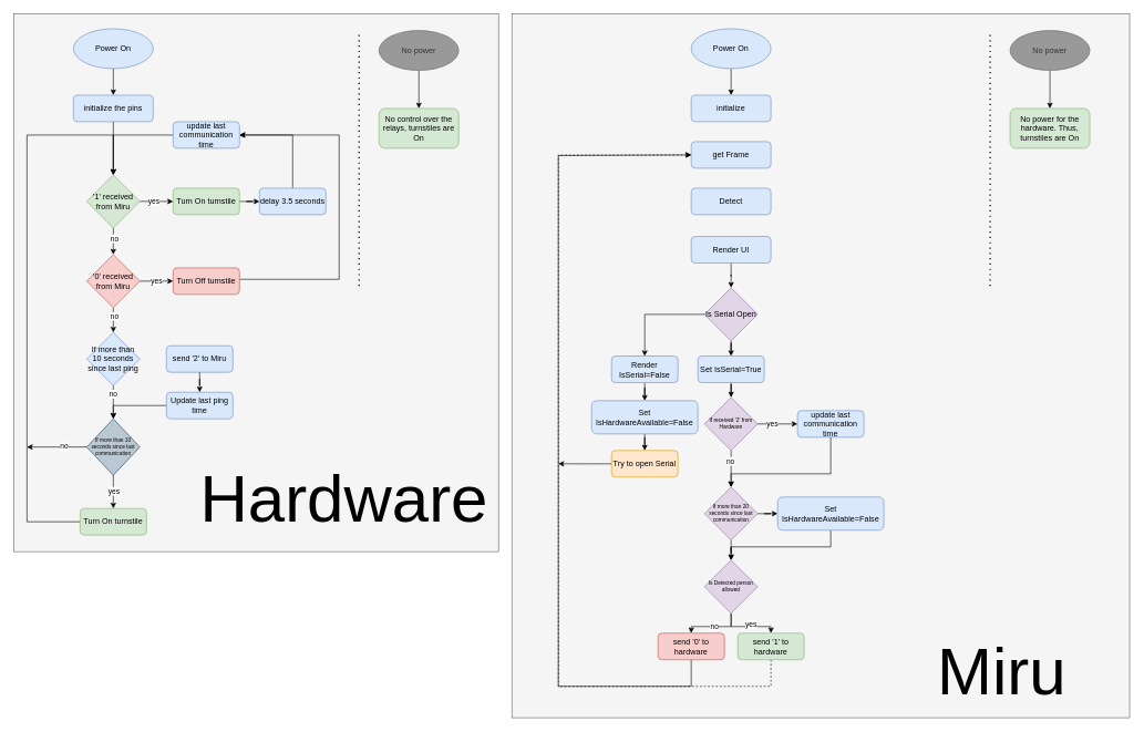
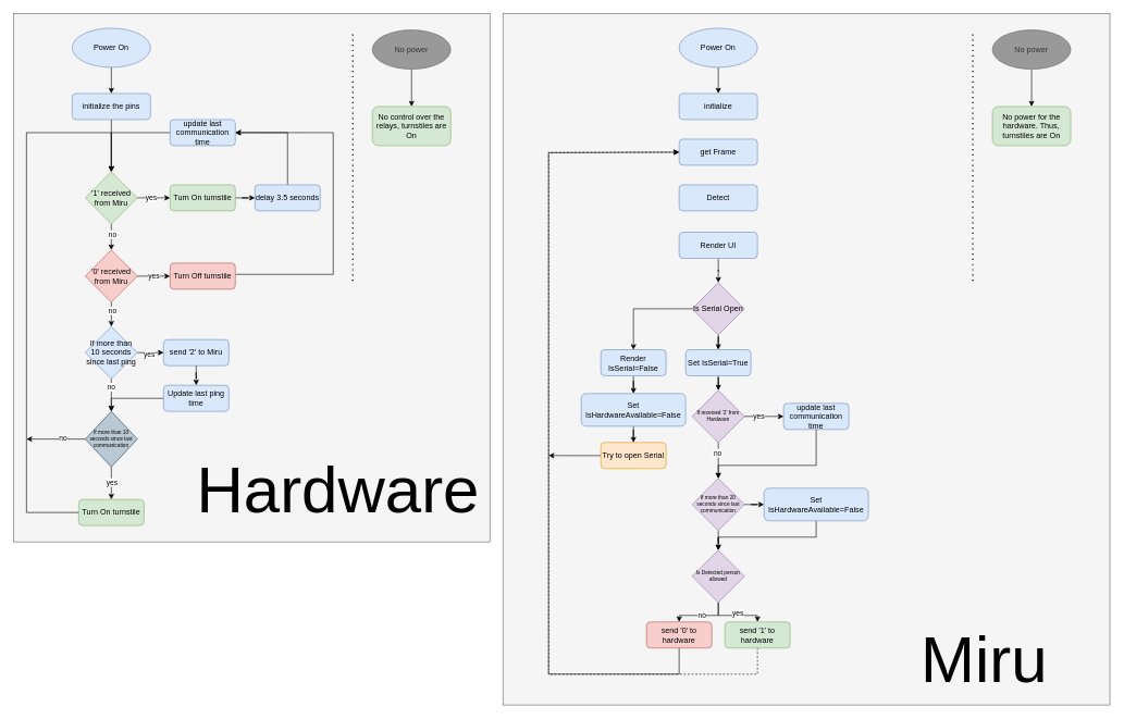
+ <mxCell id="40" style="edgeStyle=orthogonalEdgeStyle;rounded=0;orthogonalLoop=1;jettySize=auto;html=1;entryX=0;entryY=0.5;entryDx=0;entryDy=0;" edge="1" parent="1" source="44" target="45"><mxGeometry relative="1" as="geometry" /></mxCell>
+ <mxCell id="41" value="yes" style="edgeLabel;html=1;align=center;verticalAlign=middle;resizable=0;points=[];" vertex="1" connectable="0" parent="40"><mxGeometry x="-0.143" y="-1" relative="1" as="geometry"><mxPoint as="offset" /></mxGeometry></mxCell>
